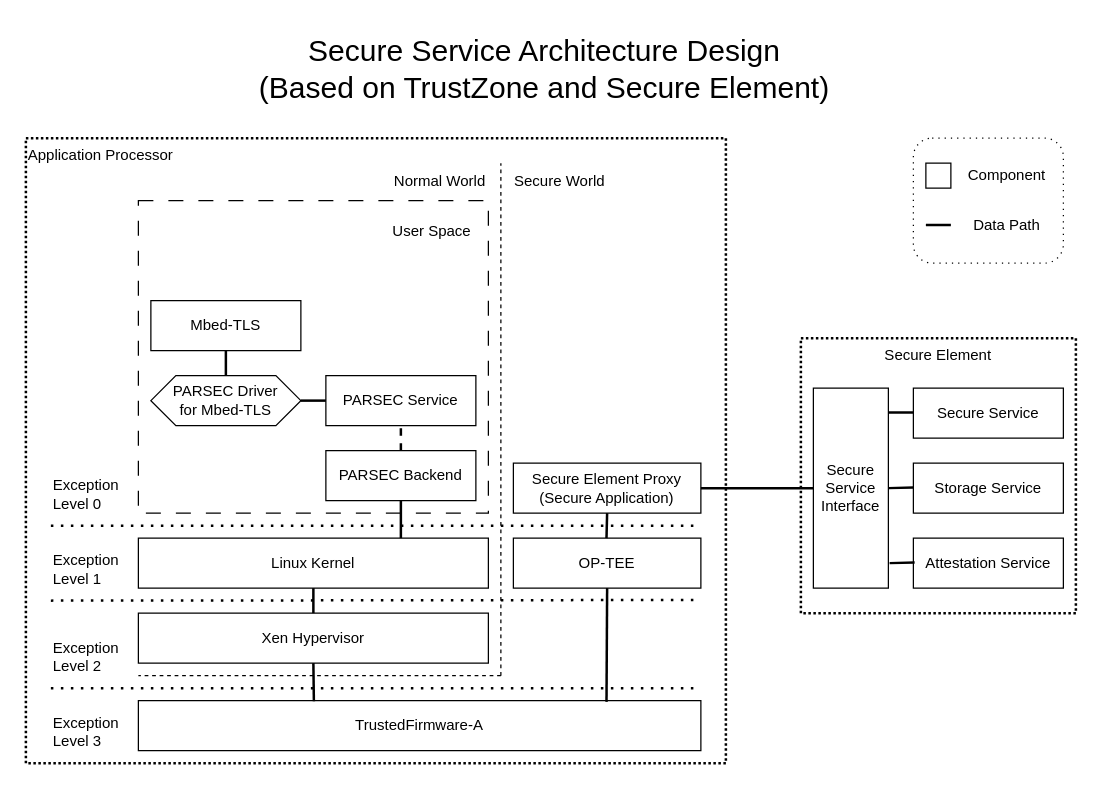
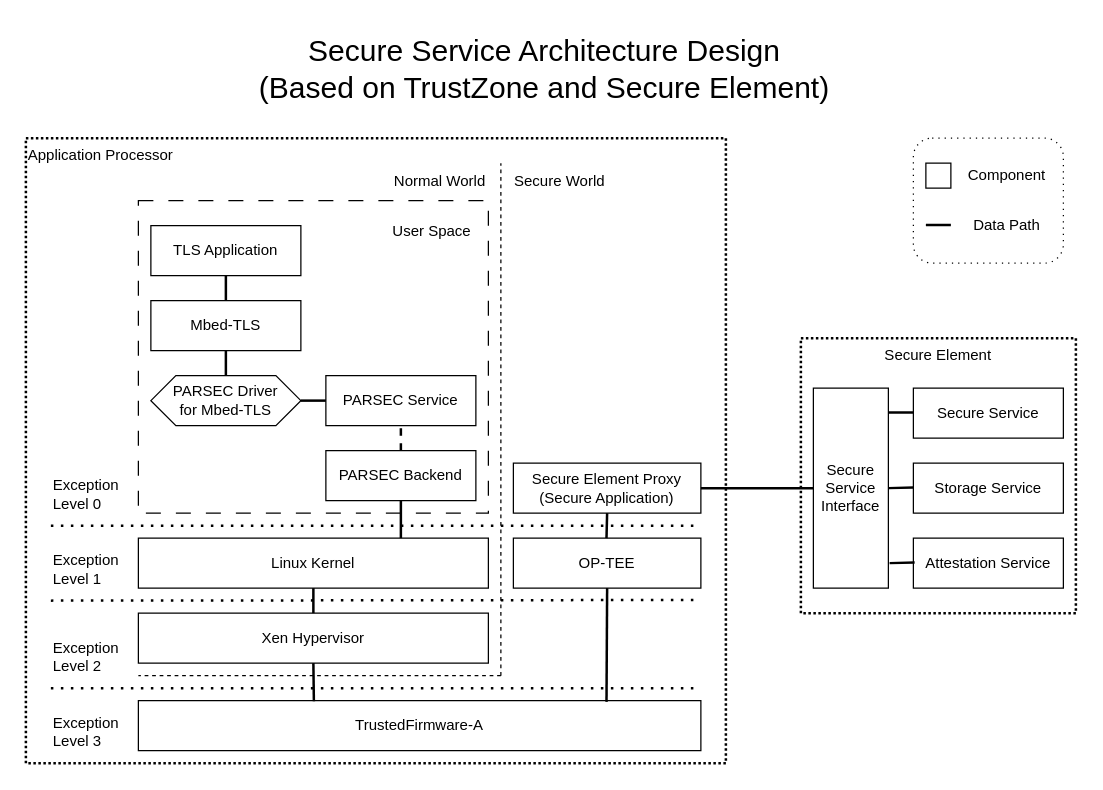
+ <mxCell id="5" value="TLS Application" style="rounded=0;whiteSpace=wrap;html=1;" vertex="1" parent="1"><mxGeometry x="120" y="180" width="120" height="40" as="geometry" /></mxCell>
+ <mxCell id="30" value="" style="endArrow=none;html=1;rounded=0;entryX=0.5;entryY=1;entryDx=0;entryDy=0;exitX=0.5;exitY=0;exitDx=0;exitDy=0;strokeWidth=2;" edge="1" parent="1" source="6" target="5"><mxGeometry width="50" height="50" relative="1" as="geometry"><mxPoint x="350" y="380" as="sourcePoint" /><mxPoint x="400" y="330" as="targetPoint" /></mxGeometry></mxCell>
